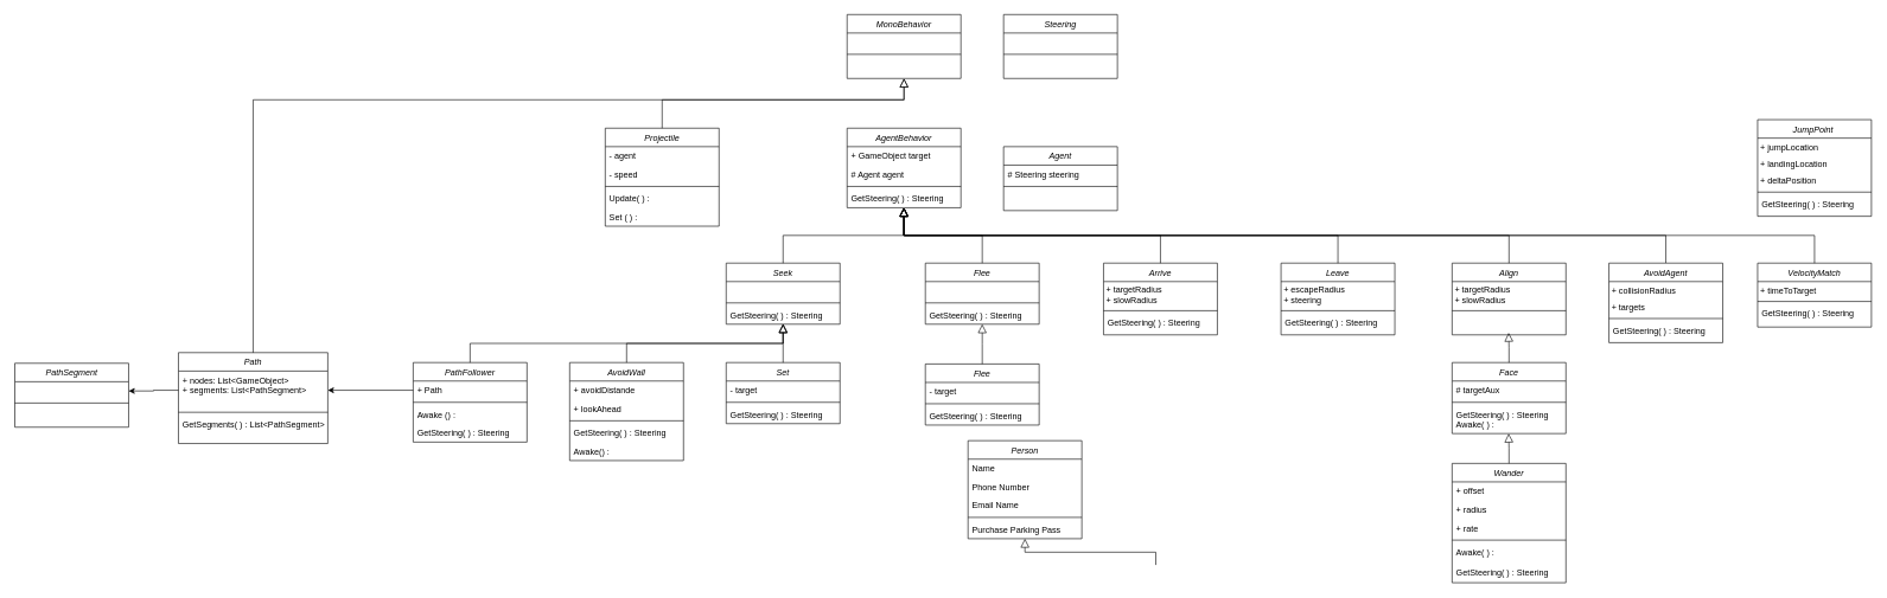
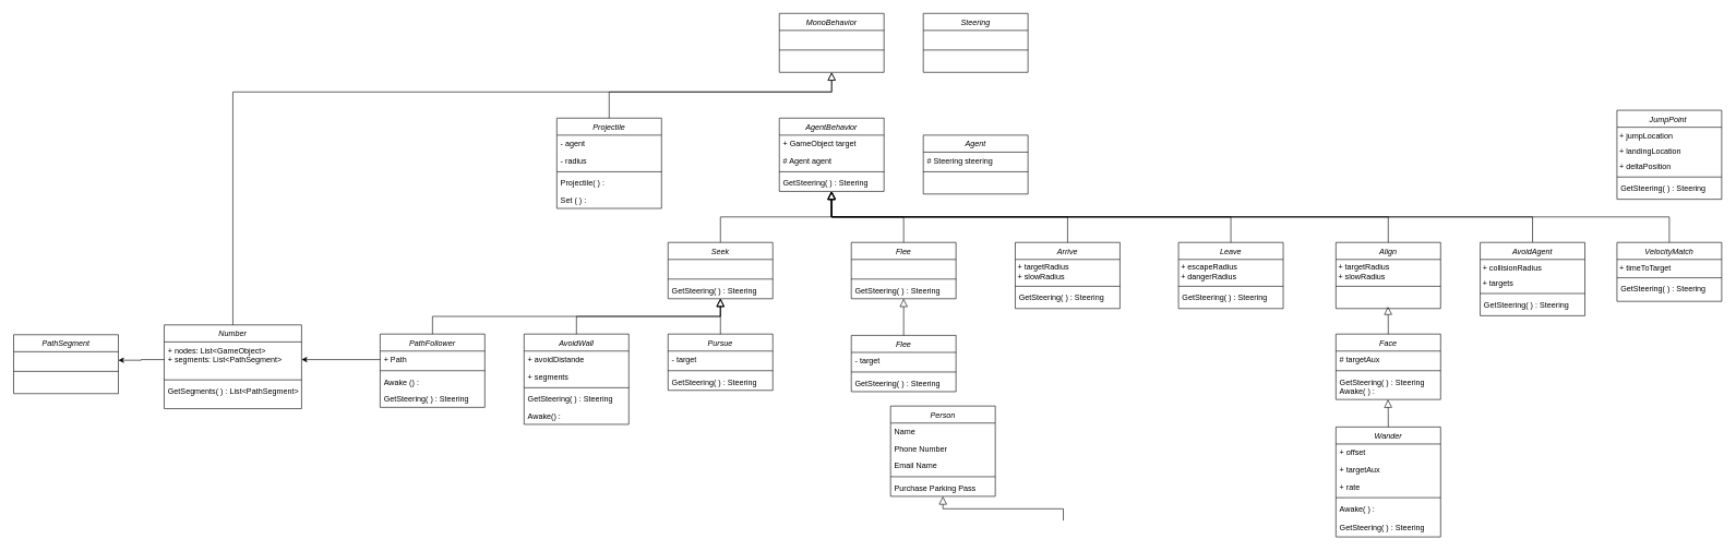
- <mxCell id="101" value="- speed" style="text;align=left;verticalAlign=top;spacingLeft=4;spacingRight=4;overflow=hidden;rotatable=0;points=[[0,0.5],[1,0.5]];portConstraint=eastwest;rounded=0;shadow=0;html=0;" vertex="1" parent="99"><mxGeometry y="52" width="160" height="26" as="geometry" /></mxCell>
+ <mxCell id="101" value="- radius" style="text;align=left;verticalAlign=top;spacingLeft=4;spacingRight=4;overflow=hidden;rotatable=0;points=[[0,0.5],[1,0.5]];portConstraint=eastwest;rounded=0;shadow=0;html=0;" vertex="1" parent="99"><mxGeometry y="52" width="160" height="26" as="geometry" /></mxCell>
- <mxCell id="103" value="Update( ) :" style="text;align=left;verticalAlign=top;spacingLeft=4;spacingRight=4;overflow=hidden;rotatable=0;points=[[0,0.5],[1,0.5]];portConstraint=eastwest;rounded=0;shadow=0;html=0;" vertex="1" parent="99"><mxGeometry y="86" width="160" height="26" as="geometry" /></mxCell>
+ <mxCell id="103" value="Projectile( ) :" style="text;align=left;verticalAlign=top;spacingLeft=4;spacingRight=4;overflow=hidden;rotatable=0;points=[[0,0.5],[1,0.5]];portConstraint=eastwest;rounded=0;shadow=0;html=0;" vertex="1" parent="99"><mxGeometry y="86" width="160" height="26" as="geometry" /></mxCell>
- <mxCell id="49" value="+ escapeRadius&#10;+ steering" style="text;align=left;verticalAlign=middle;spacingLeft=4;spacingRight=4;overflow=hidden;rotatable=0;points=[[0,0.5],[1,0.5]];portConstraint=eastwest;rounded=0;shadow=0;html=0;horizontal=1;fontSize=12;spacingTop=0;spacing=0;" vertex="1" parent="48"><mxGeometry y="26" width="160" height="37" as="geometry" /></mxCell>
+ <mxCell id="49" value="+ escapeRadius&#10;+ dangerRadius" style="text;align=left;verticalAlign=middle;spacingLeft=4;spacingRight=4;overflow=hidden;rotatable=0;points=[[0,0.5],[1,0.5]];portConstraint=eastwest;rounded=0;shadow=0;html=0;horizontal=1;fontSize=12;spacingTop=0;spacing=0;" vertex="1" parent="48"><mxGeometry y="26" width="160" height="37" as="geometry" /></mxCell>
- <mxCell id="65" value="Path" style="swimlane;fontStyle=2;align=center;verticalAlign=top;childLayout=stackLayout;horizontal=1;startSize=26;horizontalStack=0;resizeParent=1;resizeLast=0;collapsible=1;marginBottom=0;rounded=0;shadow=0;strokeWidth=1;" vertex="1" parent="1"><mxGeometry x="250" y="496" width="210" height="128" as="geometry"><mxRectangle x="230" y="140" width="160" height="26" as="alternateBounds" /></mxGeometry></mxCell>
+ <mxCell id="65" value="Number" style="swimlane;fontStyle=2;align=center;verticalAlign=top;childLayout=stackLayout;horizontal=1;startSize=26;horizontalStack=0;resizeParent=1;resizeLast=0;collapsible=1;marginBottom=0;rounded=0;shadow=0;strokeWidth=1;" vertex="1" parent="1"><mxGeometry x="250" y="496" width="210" height="128" as="geometry"><mxRectangle x="230" y="140" width="160" height="26" as="alternateBounds" /></mxGeometry></mxCell>
- <mxCell id="27" value="Set" style="swimlane;fontStyle=2;align=center;verticalAlign=top;childLayout=stackLayout;horizontal=1;startSize=26;horizontalStack=0;resizeParent=1;resizeLast=0;collapsible=1;marginBottom=0;rounded=0;shadow=0;strokeWidth=1;" parent="1" vertex="1"><mxGeometry y="510" width="160" height="86" as="geometry" x="1020"><mxRectangle x="230" y="140" width="160" height="26" as="alternateBounds" /></mxGeometry></mxCell>
+ <mxCell id="27" value="Pursue" style="swimlane;fontStyle=2;align=center;verticalAlign=top;childLayout=stackLayout;horizontal=1;startSize=26;horizontalStack=0;resizeParent=1;resizeLast=0;collapsible=1;marginBottom=0;rounded=0;shadow=0;strokeWidth=1;" parent="1" vertex="1"><mxGeometry y="510" width="160" height="86" as="geometry" x="1020"><mxRectangle x="230" y="140" width="160" height="26" as="alternateBounds" /></mxGeometry></mxCell>
- <mxCell id="88" value="+ lookAhead" style="text;align=left;verticalAlign=top;spacingLeft=4;spacingRight=4;overflow=hidden;rotatable=0;points=[[0,0.5],[1,0.5]];portConstraint=eastwest;rounded=0;shadow=0;html=0;" vertex="1" parent="86"><mxGeometry y="52" width="160" height="26" as="geometry" /></mxCell>
+ <mxCell id="88" value="+ segments" style="text;align=left;verticalAlign=top;spacingLeft=4;spacingRight=4;overflow=hidden;rotatable=0;points=[[0,0.5],[1,0.5]];portConstraint=eastwest;rounded=0;shadow=0;html=0;" vertex="1" parent="86"><mxGeometry y="52" width="160" height="26" as="geometry" /></mxCell>
- <mxCell id="80" value="+ radius" style="text;align=left;verticalAlign=top;spacingLeft=4;spacingRight=4;overflow=hidden;rotatable=0;points=[[0,0.5],[1,0.5]];portConstraint=eastwest;rounded=0;shadow=0;html=0;" vertex="1" parent="78"><mxGeometry y="52" width="160" height="26" as="geometry" /></mxCell>
+ <mxCell id="80" value="+ targetAux" style="text;align=left;verticalAlign=top;spacingLeft=4;spacingRight=4;overflow=hidden;rotatable=0;points=[[0,0.5],[1,0.5]];portConstraint=eastwest;rounded=0;shadow=0;html=0;" vertex="1" parent="78"><mxGeometry y="52" width="160" height="26" as="geometry" /></mxCell>
